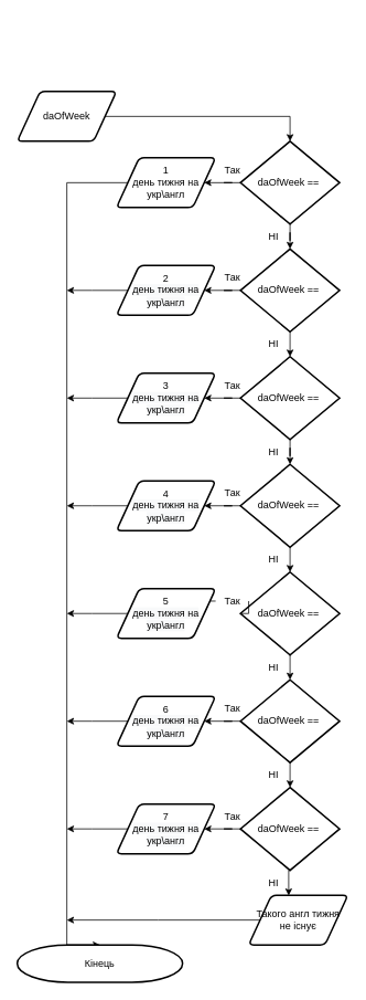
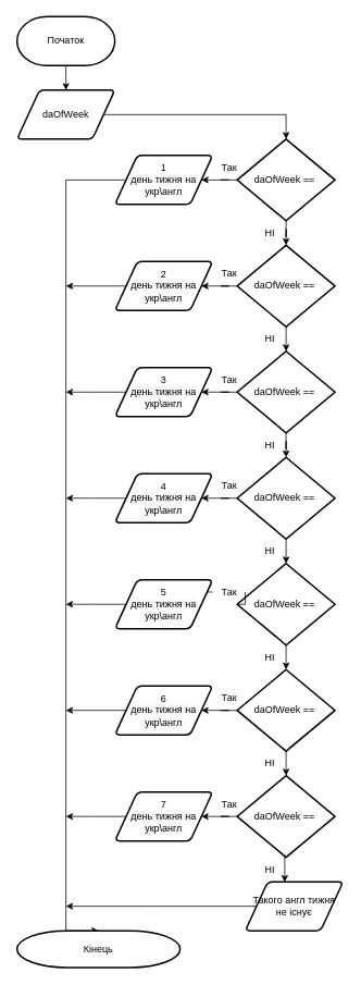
+ <mxCell id="3" value="Початок" style="strokeWidth=2;html=1;shape=mxgraph.flowchart.terminator;whiteSpace=wrap;" vertex="1" parent="1"><mxGeometry x="20" y="20" width="120" height="60" as="geometry" /></mxCell>
+ <mxCell id="2" style="edgeStyle=orthogonalEdgeStyle;rounded=0;orthogonalLoop=1;jettySize=auto;html=1;exitX=0.5;exitY=1;exitDx=0;exitDy=0;exitPerimeter=0;entryX=0.5;entryY=0;entryDx=0;entryDy=0;" edge="1" parent="1" source="3" target="5"><mxGeometry relative="1" as="geometry" /></mxCell>
